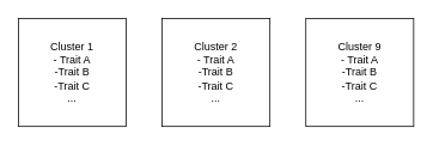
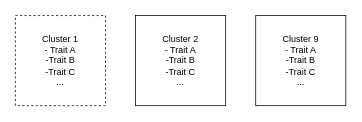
- <mxCell id="2" value="Cluster 1&lt;br&gt;- Trait A&lt;br&gt;-Trait B&lt;br&gt;-Trait C&lt;br&gt;..." style="whiteSpace=wrap;html=1;aspect=fixed;" vertex="1" parent="1"><mxGeometry x="20" y="20" width="120" height="120" as="geometry" /></mxCell>
+ <mxCell id="2" value="Cluster 1&lt;br&gt;- Trait A&lt;br&gt;-Trait B&lt;br&gt;-Trait C&lt;br&gt;..." style="whiteSpace=wrap;html=1;aspect=fixed;dashed=1;" vertex="1" parent="1"><mxGeometry x="20" y="20" width="120" height="120" as="geometry" /></mxCell>
